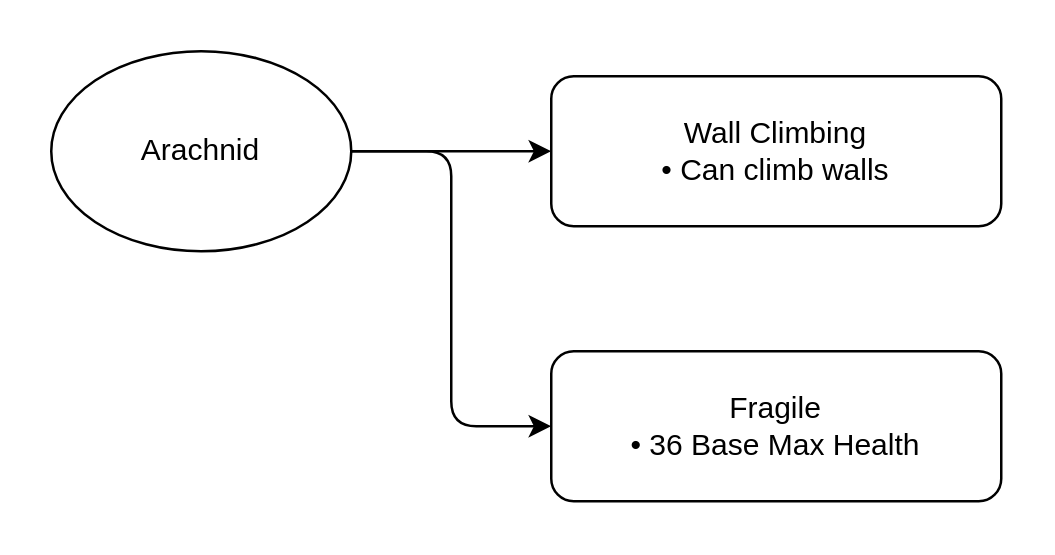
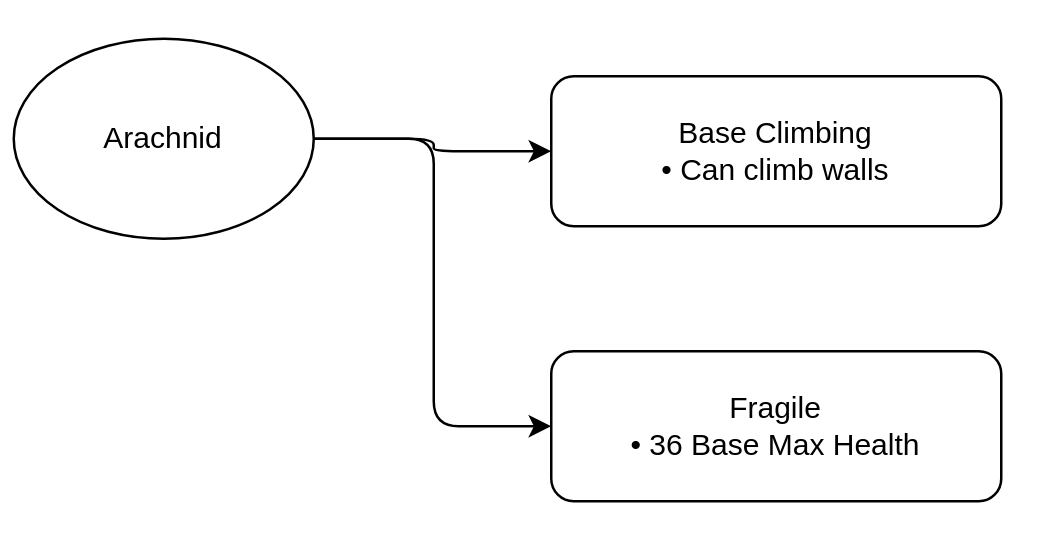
- <mxCell id="4" value="Arachnid" style="ellipse;whiteSpace=wrap;html=1;" vertex="1" parent="1"><mxGeometry x="20" y="20" width="120" height="80" as="geometry" /></mxCell>
+ <mxCell id="4" value="Arachnid" style="ellipse;whiteSpace=wrap;html=1;" vertex="1" parent="1"><mxGeometry x="5" y="15" width="120" height="80" as="geometry" /></mxCell>
- <mxCell id="5" value="Wall Climbing&lt;br&gt;• Can climb walls" style="rounded=1;whiteSpace=wrap;html=1;" vertex="1" parent="1"><mxGeometry x="220" y="30" width="180" height="60" as="geometry" /></mxCell>
+ <mxCell id="5" value="Base Climbing&lt;br&gt;• Can climb walls" style="rounded=1;whiteSpace=wrap;html=1;" vertex="1" parent="1"><mxGeometry x="220" y="30" width="180" height="60" as="geometry" /></mxCell>
